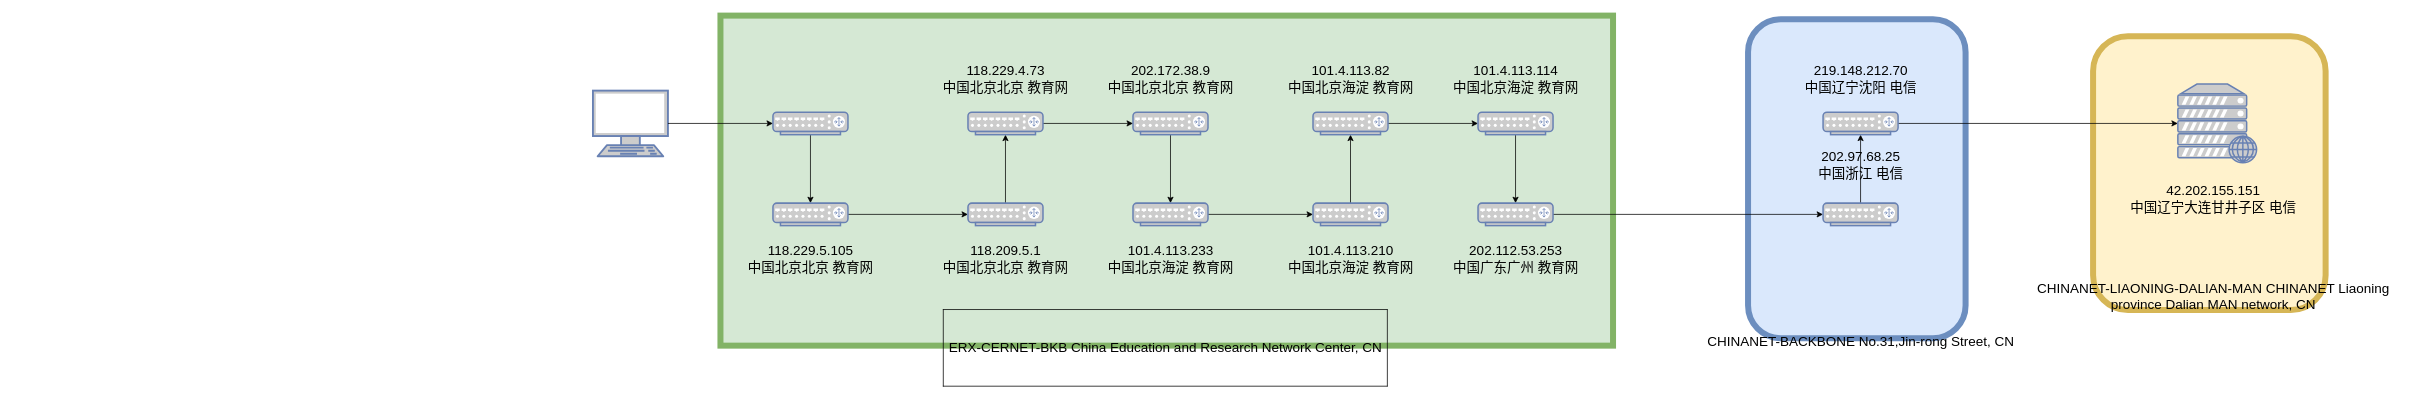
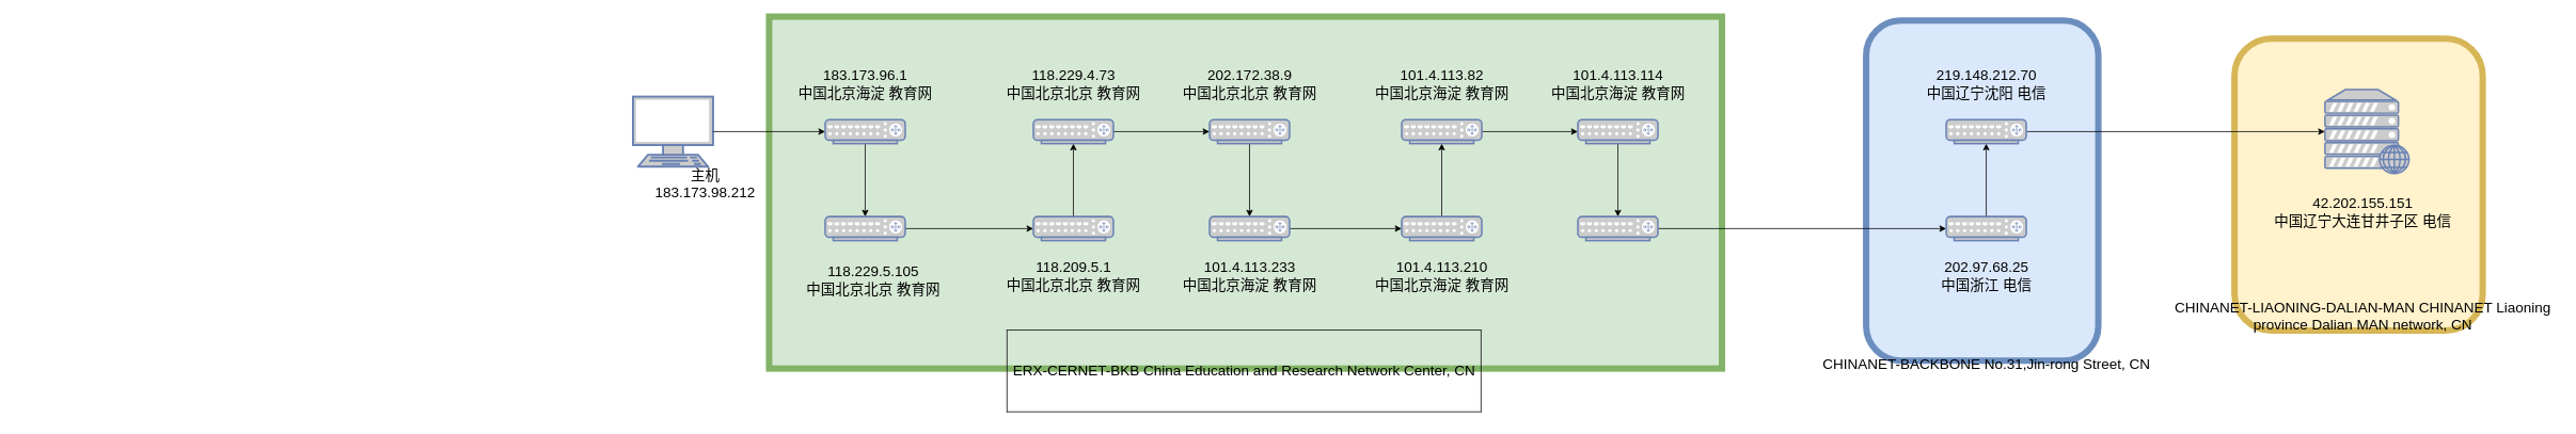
+ <mxCell id="18" value="&lt;font style=&quot;font-size: 18px&quot;&gt;183.173.96.1&lt;br&gt;中国北京海淀 教育网&lt;/font&gt;" style="text;html=1;align=center;verticalAlign=middle;resizable=0;points=[];autosize=1;strokeColor=none;fillColor=none;" vertex="1" parent="1"><mxGeometry x="990" y="85" width="180" height="40" as="geometry" /></mxCell>
- <mxCell id="44" value="202.97.68.25&lt;br&gt;中国浙江 电信" style="text;html=1;align=center;verticalAlign=middle;resizable=0;points=[];autosize=1;strokeColor=none;fillColor=none;fontSize=18;" vertex="1" parent="1"><mxGeometry x="2415" y="195" width="130" height="50" as="geometry" /></mxCell>
+ <mxCell id="44" value="202.97.68.25&lt;br&gt;中国浙江 电信" style="text;html=1;align=center;verticalAlign=middle;resizable=0;points=[];autosize=1;strokeColor=none;fillColor=none;fontSize=18;" vertex="1" parent="1"><mxGeometry x="2415" y="320" width="130" height="50" as="geometry" /></mxCell>
+ <mxCell id="5" value="&lt;font style=&quot;font-size: 18px&quot;&gt;主机&lt;br&gt;183.173.98.212&lt;/font&gt;" style="text;html=1;align=center;verticalAlign=middle;resizable=0;points=[];autosize=1;strokeColor=none;fillColor=none;" vertex="1" parent="1"><mxGeometry x="810" y="210" width="140" height="40" as="geometry" /></mxCell>
- <mxCell id="19" value="118.229.5.105&lt;br&gt;中国北京北京 教育网" style="text;html=1;align=center;verticalAlign=middle;resizable=0;points=[];autosize=1;strokeColor=none;fillColor=none;fontSize=18;" vertex="1" parent="1"><mxGeometry x="990" y="320" width="180" height="50" as="geometry" /></mxCell>
+ <mxCell id="19" value="118.229.5.105&lt;br&gt;中国北京北京 教育网" style="text;html=1;align=center;verticalAlign=middle;resizable=0;points=[];autosize=1;strokeColor=none;fillColor=none;fontSize=18;" vertex="1" parent="1"><mxGeometry x="1000" y="325" width="180" height="50" as="geometry" /></mxCell>
- <mxCell id="37" value="202.112.53.253&lt;br&gt;中国广东广州 教育网" style="text;html=1;align=center;verticalAlign=middle;resizable=0;points=[];autosize=1;strokeColor=none;fillColor=none;fontSize=18;" vertex="1" parent="1"><mxGeometry x="1930" y="320" width="180" height="50" as="geometry" /></mxCell>
